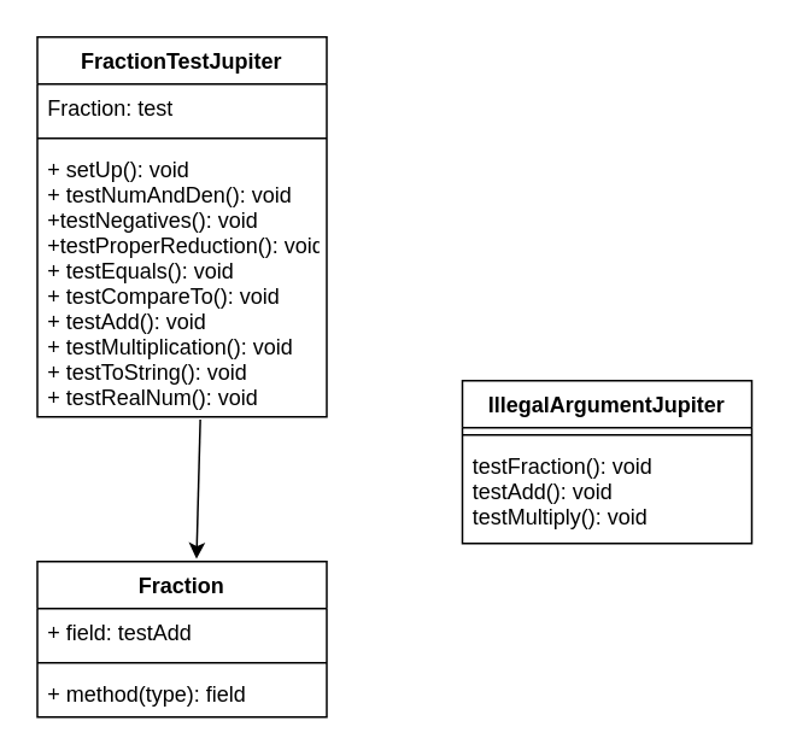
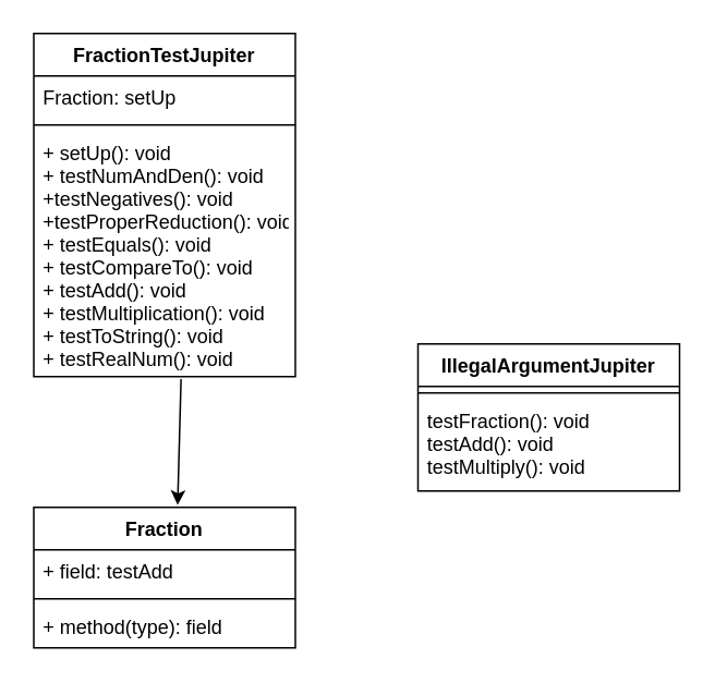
- <mxCell id="6" value="Fraction: test" style="text;strokeColor=none;fillColor=none;align=left;verticalAlign=top;spacingLeft=4;spacingRight=4;overflow=hidden;rotatable=0;points=[[0,0.5],[1,0.5]];portConstraint=eastwest;" vertex="1" parent="5"><mxGeometry y="26" width="160" height="26" as="geometry" /></mxCell>
+ <mxCell id="6" value="Fraction: setUp" style="text;strokeColor=none;fillColor=none;align=left;verticalAlign=top;spacingLeft=4;spacingRight=4;overflow=hidden;rotatable=0;points=[[0,0.5],[1,0.5]];portConstraint=eastwest;" vertex="1" parent="5"><mxGeometry y="26" width="160" height="26" as="geometry" /></mxCell>
